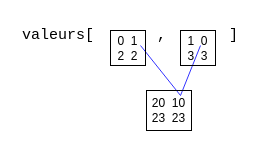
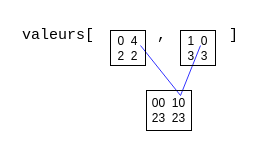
- <mxCell id="5" value="0&amp;nbsp; 1&lt;br&gt;2&amp;nbsp; 2" style="text;html=1;strokeColor=default;fillColor=none;align=center;verticalAlign=middle;whiteSpace=wrap;rounded=0;" vertex="1" parent="1"><mxGeometry x="110" y="30" width="35" height="35" as="geometry" /></mxCell>
+ <mxCell id="5" value="0&amp;nbsp; 4&lt;br&gt;2&amp;nbsp; 2" style="text;html=1;strokeColor=default;fillColor=none;align=center;verticalAlign=middle;whiteSpace=wrap;rounded=0;" vertex="1" parent="1"><mxGeometry x="110" y="30" width="35" height="35" as="geometry" /></mxCell>
- <mxCell id="7" value="20&amp;nbsp; 10&lt;br&gt;23&amp;nbsp; 23" style="text;html=1;strokeColor=default;fillColor=none;align=center;verticalAlign=middle;whiteSpace=wrap;rounded=0;" vertex="1" parent="1"><mxGeometry x="146" y="90" width="45" height="40" as="geometry" /></mxCell>
+ <mxCell id="7" value="00&amp;nbsp; 10&lt;br&gt;23&amp;nbsp; 23" style="text;html=1;strokeColor=default;fillColor=none;align=center;verticalAlign=middle;whiteSpace=wrap;rounded=0;" vertex="1" parent="1"><mxGeometry x="146" y="90" width="45" height="40" as="geometry" /></mxCell>
